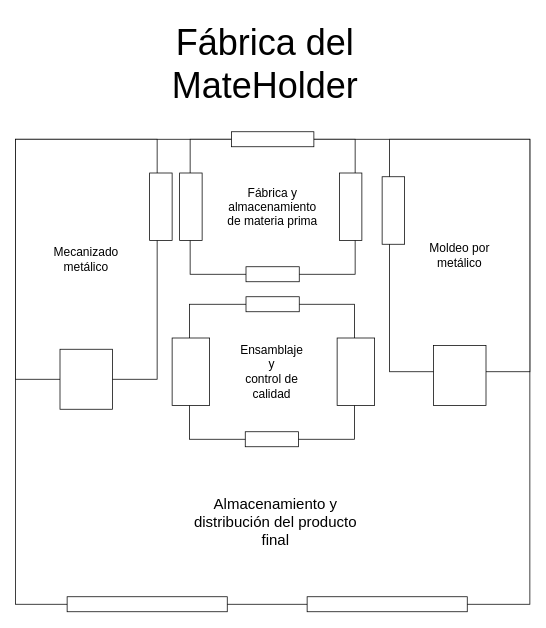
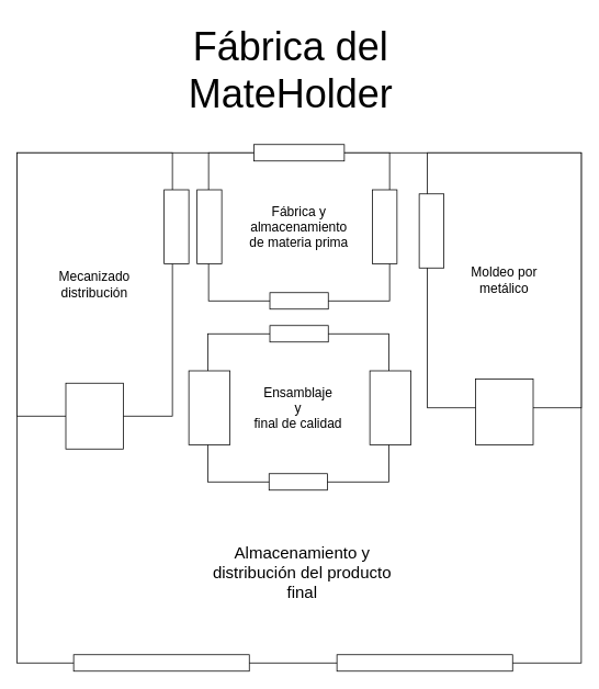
- <mxCell id="5" value="Mecanizado metálico" style="rounded=0;whiteSpace=wrap;html=1;spacing=50;spacingTop=0;fontSize=16;" vertex="1" parent="1"><mxGeometry x="20" y="185" width="189" height="320" as="geometry" /></mxCell>
+ <mxCell id="5" value="Mecanizado distribución" style="rounded=0;whiteSpace=wrap;html=1;spacing=50;spacingTop=0;fontSize=16;" vertex="1" parent="1"><mxGeometry x="20" y="185" width="189" height="320" as="geometry" /></mxCell>
- <mxCell id="6" value="&lt;div&gt;Ensamblaje&lt;/div&gt;&lt;div&gt;y&lt;/div&gt;&lt;div&gt;control de calidad&lt;/div&gt;" style="rounded=0;whiteSpace=wrap;html=1;spacing=50;spacingTop=0;fontSize=16;" vertex="1" parent="1"><mxGeometry x="252" y="405" width="220" height="180" as="geometry" /></mxCell>
+ <mxCell id="6" value="&lt;div&gt;Ensamblaje&lt;/div&gt;&lt;div&gt;y&lt;/div&gt;&lt;div&gt;final de calidad&lt;/div&gt;" style="rounded=0;whiteSpace=wrap;html=1;spacing=50;spacingTop=0;fontSize=16;" vertex="1" parent="1"><mxGeometry x="252" y="405" width="220" height="180" as="geometry" /></mxCell>
